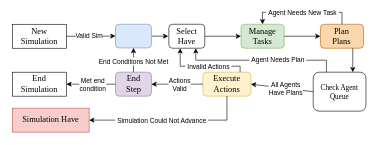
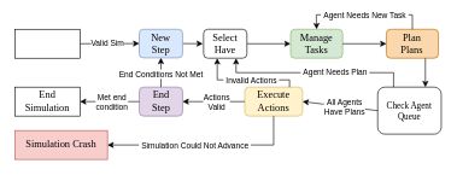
- <mxCell id="33" value="New Simulation" style="text;html=1;strokeColor=none;fillColor=none;align=center;verticalAlign=middle;whiteSpace=wrap;rounded=0;fontFamily=Verdana;fontSize=14;" vertex="1" parent="31"><mxGeometry x="5" width="80" height="40" as="geometry" /></mxCell>
+ <mxCell id="17" value="New Step" style="text;html=1;strokeColor=none;fillColor=none;align=center;verticalAlign=middle;whiteSpace=wrap;rounded=0;fontFamily=Verdana;fontSize=14;" vertex="1" parent="15"><mxGeometry x="10.88" y="9.66" width="38.13" height="19.75" as="geometry" /></mxCell>
- <mxCell id="46" value="&lt;font face=&quot;Verdana&quot; style=&quot;font-size: 14px;&quot;&gt;Simulation Have&lt;/font&gt;" style="rounded=0;whiteSpace=wrap;html=1;fillColor=#f8cecc;strokeColor=#b85450;" vertex="1" parent="1"><mxGeometry x="20" y="180" width="128" height="40" as="geometry" /></mxCell>
+ <mxCell id="46" value="&lt;font face=&quot;Verdana&quot; style=&quot;font-size: 14px;&quot;&gt;Simulation Crash&lt;/font&gt;" style="rounded=0;whiteSpace=wrap;html=1;fillColor=#f8cecc;strokeColor=#b85450;" vertex="1" parent="1"><mxGeometry x="20" y="180" width="128" height="40" as="geometry" /></mxCell>
